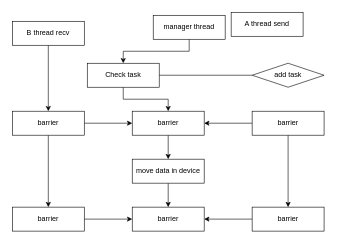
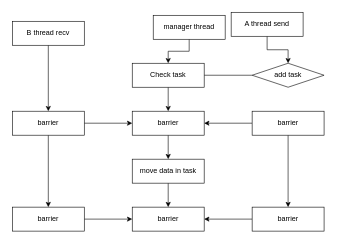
+ <mxCell id="13" value="" style="edgeStyle=orthogonalEdgeStyle;rounded=0;orthogonalLoop=1;jettySize=auto;html=1;" edge="1" parent="1" source="14" target="5"><mxGeometry relative="1" as="geometry" /></mxCell>
- <mxCell id="7" value="Check task" style="rounded=0;whiteSpace=wrap;html=1;" vertex="1" parent="1"><mxGeometry x="145" y="105" width="120" height="40" as="geometry" /></mxCell>
+ <mxCell id="7" value="Check task" style="rounded=0;whiteSpace=wrap;html=1;" vertex="1" parent="1"><mxGeometry x="220" y="105" width="120" height="40" as="geometry" /></mxCell>
- <mxCell id="18" value="move data in device" style="rounded=0;whiteSpace=wrap;html=1;" vertex="1" parent="1"><mxGeometry x="220" y="265" width="120" height="40" as="geometry" /></mxCell>
+ <mxCell id="18" value="move data in task" style="rounded=0;whiteSpace=wrap;html=1;" vertex="1" parent="1"><mxGeometry x="220" y="265" width="120" height="40" as="geometry" /></mxCell>
